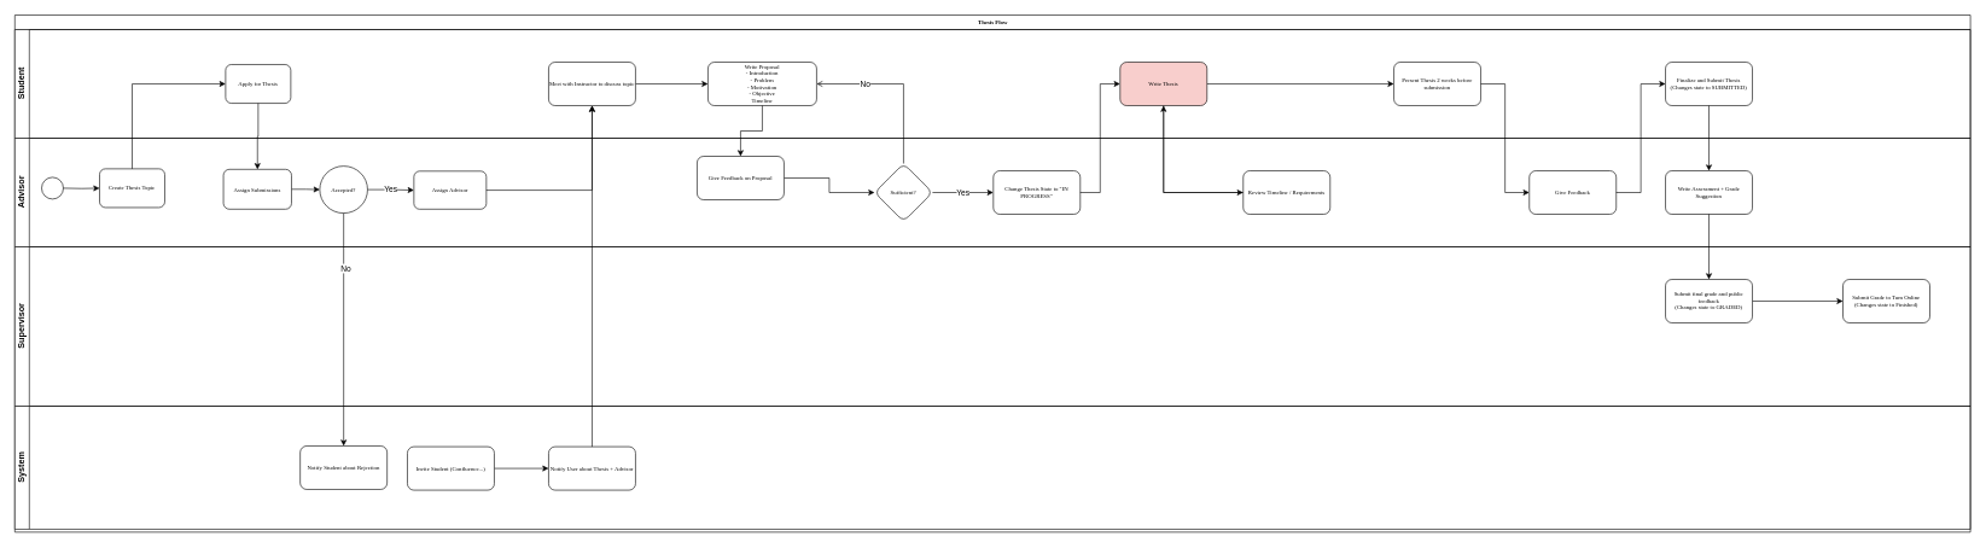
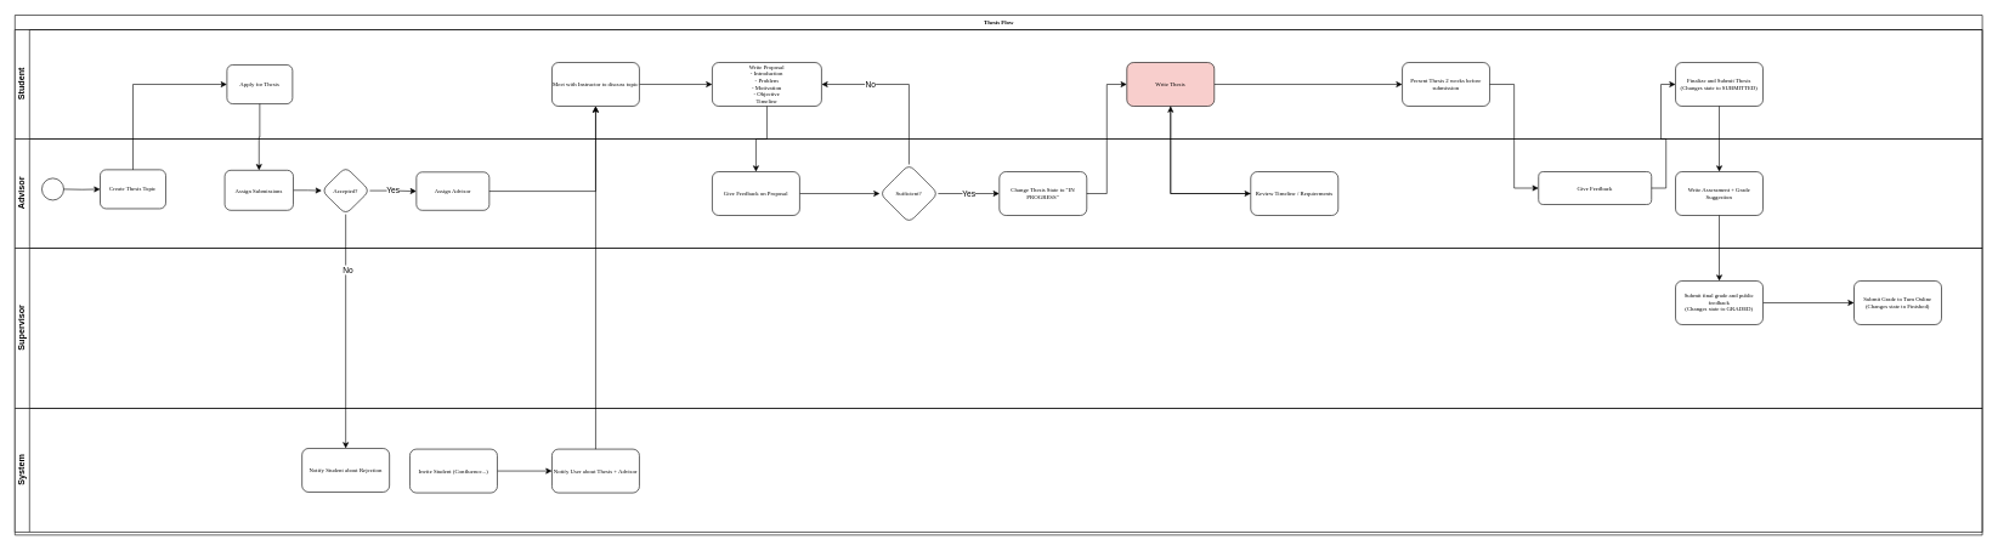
- <mxCell id="40" style="edgeStyle=orthogonalEdgeStyle;rounded=0;orthogonalLoop=1;jettySize=auto;html=1;exitX=0.5;exitY=0;exitDx=0;exitDy=0;entryX=1;entryY=0.5;entryDx=0;entryDy=0;endArrow=open;" parent="2" source="16" target="7" edge="1"><mxGeometry relative="1" as="geometry" /></mxCell>
+ <mxCell id="40" style="edgeStyle=orthogonalEdgeStyle;rounded=0;orthogonalLoop=1;jettySize=auto;html=1;exitX=0.5;exitY=0;exitDx=0;exitDy=0;entryX=1;entryY=0.5;entryDx=0;entryDy=0;" parent="2" source="16" target="7" edge="1"><mxGeometry relative="1" as="geometry" /></mxCell>
- <mxCell id="14" value="Give Feedback on Proposal" style="whiteSpace=wrap;html=1;fontSize=8;fontFamily=Verdana;rounded=1;shadow=0;labelBackgroundColor=none;strokeWidth=1;" parent="12" vertex="1"><mxGeometry x="942" y="25" width="120" height="60" as="geometry" /></mxCell>
+ <mxCell id="14" value="Give Feedback on Proposal" style="whiteSpace=wrap;html=1;fontSize=8;fontFamily=Verdana;rounded=1;shadow=0;labelBackgroundColor=none;strokeWidth=1;" parent="12" vertex="1"><mxGeometry x="957" y="45" width="120" height="60" as="geometry" /></mxCell>
- <mxCell id="26" value="Accepted?" style="ellipse;whiteSpace=wrap;html=1;fontSize=8;fontFamily=Verdana;shadow=0;labelBackgroundColor=none;strokeWidth=1;" parent="22" vertex="1"><mxGeometry x="421" y="-111.5" width="66" height="65" as="geometry" /></mxCell>
+ <mxCell id="26" value="Accepted?" style="rhombus;whiteSpace=wrap;html=1;fontSize=8;fontFamily=Verdana;rounded=1;shadow=0;labelBackgroundColor=none;strokeWidth=1;" parent="22" vertex="1"><mxGeometry x="421" y="-111.5" width="66" height="65" as="geometry" /></mxCell>
- <mxCell id="19" value="Give Feedback" style="whiteSpace=wrap;html=1;fontSize=8;fontFamily=Verdana;rounded=1;shadow=0;labelBackgroundColor=none;strokeWidth=1;" parent="12" vertex="1"><mxGeometry x="2091" y="45" width="120" height="60" as="geometry" /></mxCell>
+ <mxCell id="19" value="Give Feedback" style="whiteSpace=wrap;html=1;fontSize=8;fontFamily=Verdana;rounded=1;shadow=0;labelBackgroundColor=none;strokeWidth=1;" parent="12" vertex="1"><mxGeometry x="2091" y="45" width="155" height="45" as="geometry" /></mxCell>
